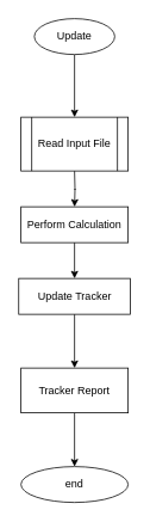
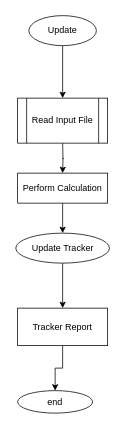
- <mxCell id="8" value="Update Tracker" style="rounded=0;whiteSpace=wrap;html=1;" parent="1" vertex="1"><mxGeometry x="20.5" y="310" width="125" height="40" as="geometry" /></mxCell>
+ <mxCell id="8" value="Update Tracker" style="ellipse;whiteSpace=wrap;html=1;" parent="1" vertex="1"><mxGeometry x="20.5" y="310" width="125" height="40" as="geometry" /></mxCell>
- <mxCell id="9" value="end" style="ellipse;whiteSpace=wrap;html=1;" parent="1" vertex="1"><mxGeometry x="23" y="520" width="120" height="40" as="geometry" /></mxCell>
+ <mxCell id="9" value="end" style="ellipse;whiteSpace=wrap;html=1;" parent="1" vertex="1"><mxGeometry x="23" y="520" width="100" height="30" as="geometry" /></mxCell>
